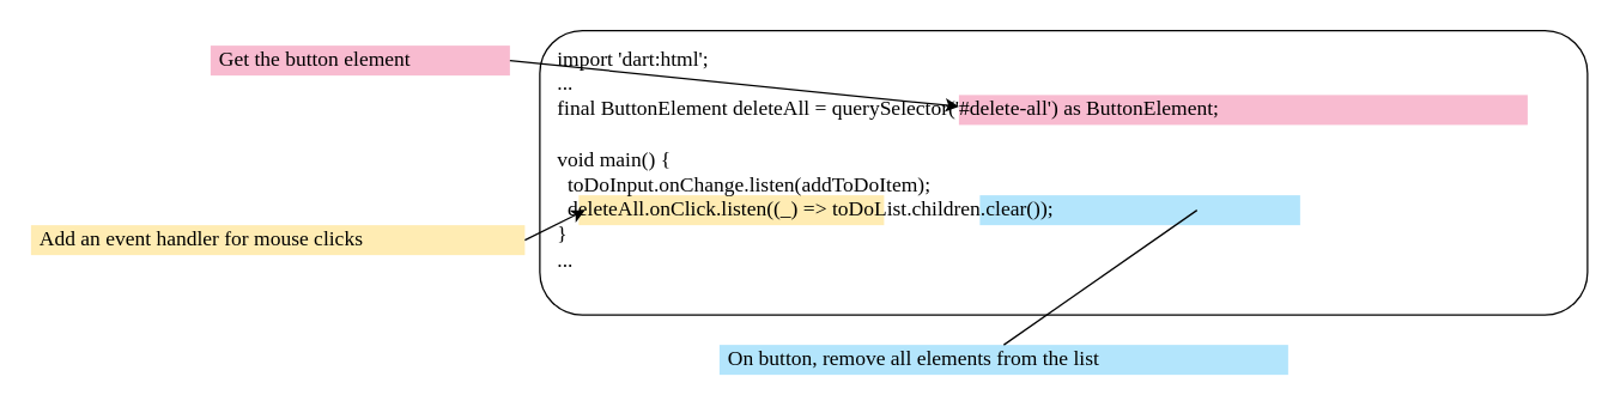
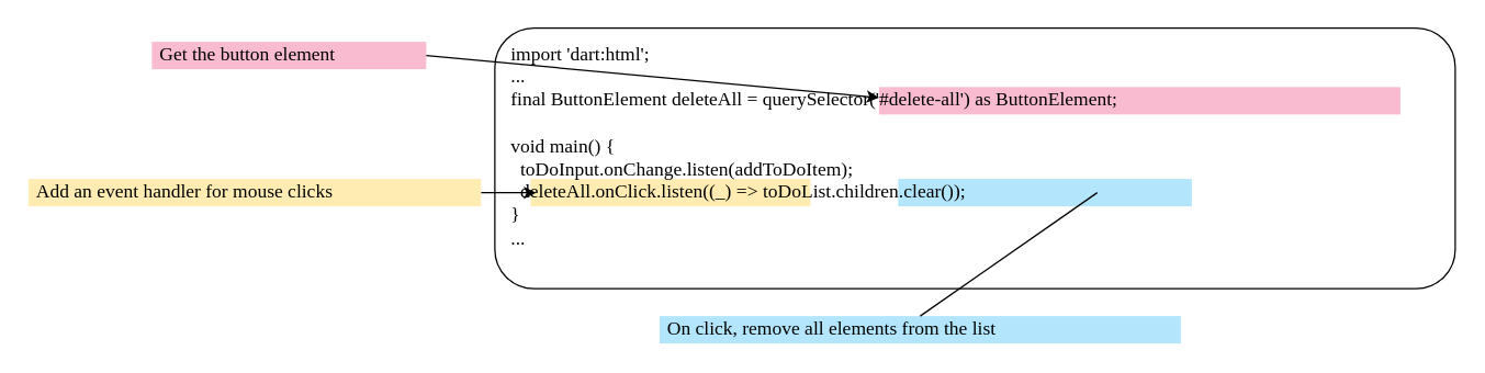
- <mxCell id="9" value="Get the button element" style="rounded=0;whiteSpace=wrap;html=1;fontFamily=Roboto Mono;fontSource=https%3A%2F%2Ffonts.googleapis.com%2Fcss%3Ffamily%3DRoboto%2BMono;fontSize=14;fillColor=#F8BBD0;align=left;strokeColor=none;spacing=6;" parent="1" vertex="1"><mxGeometry x="140" y="30" width="200" height="20" as="geometry" /></mxCell>
+ <mxCell id="9" value="Get the button element" style="rounded=0;whiteSpace=wrap;html=1;fontFamily=Roboto Mono;fontSource=https%3A%2F%2Ffonts.googleapis.com%2Fcss%3Ffamily%3DRoboto%2BMono;fontSize=14;fillColor=#F8BBD0;align=left;strokeColor=none;spacing=6;" parent="1" vertex="1"><mxGeometry x="110" y="30" width="200" height="20" as="geometry" /></mxCell>
- <mxCell id="7" value="Add an event handler for mouse clicks" style="rounded=0;whiteSpace=wrap;html=1;fontFamily=Roboto Mono;fontSource=https%3A%2F%2Ffonts.googleapis.com%2Fcss%3Ffamily%3DRoboto%2BMono;fontSize=14;fillColor=#FFECB3;align=left;strokeColor=none;spacing=6;" parent="1" vertex="1"><mxGeometry x="20" y="150" width="330" height="20" as="geometry" /></mxCell>
+ <mxCell id="7" value="Add an event handler for mouse clicks" style="rounded=0;whiteSpace=wrap;html=1;fontFamily=Roboto Mono;fontSource=https%3A%2F%2Ffonts.googleapis.com%2Fcss%3Ffamily%3DRoboto%2BMono;fontSize=14;fillColor=#FFECB3;align=left;strokeColor=none;spacing=6;" parent="1" vertex="1"><mxGeometry x="20" y="130" width="330" height="20" as="geometry" /></mxCell>
- <mxCell id="6" value="On button, remove all elements from the list" style="rounded=0;whiteSpace=wrap;html=1;fontFamily=Roboto Mono;fontSource=https%3A%2F%2Ffonts.googleapis.com%2Fcss%3Ffamily%3DRoboto%2BMono;fontSize=14;fillColor=#B3E5FC;align=left;strokeColor=none;spacing=6;" parent="1" vertex="1"><mxGeometry x="480" y="230" width="380" height="20" as="geometry" /></mxCell>
+ <mxCell id="6" value="On click, remove all elements from the list" style="rounded=0;whiteSpace=wrap;html=1;fontFamily=Roboto Mono;fontSource=https%3A%2F%2Ffonts.googleapis.com%2Fcss%3Ffamily%3DRoboto%2BMono;fontSize=14;fillColor=#B3E5FC;align=left;strokeColor=none;spacing=6;" parent="1" vertex="1"><mxGeometry x="480" y="230" width="380" height="20" as="geometry" /></mxCell>
